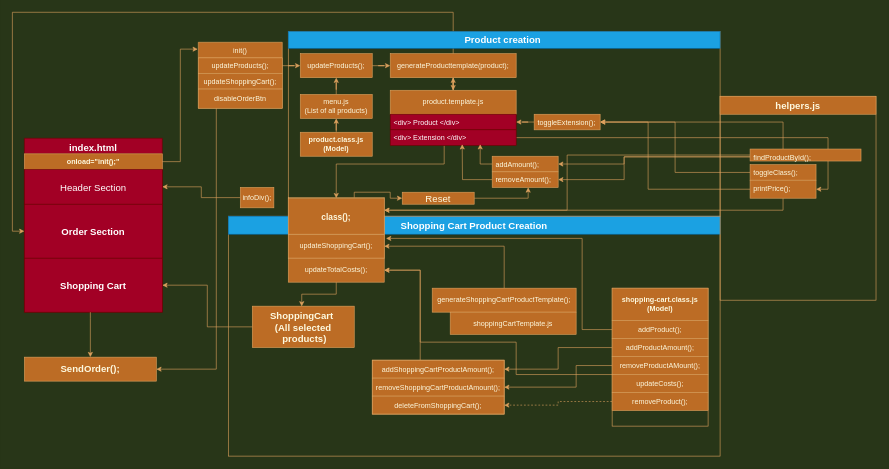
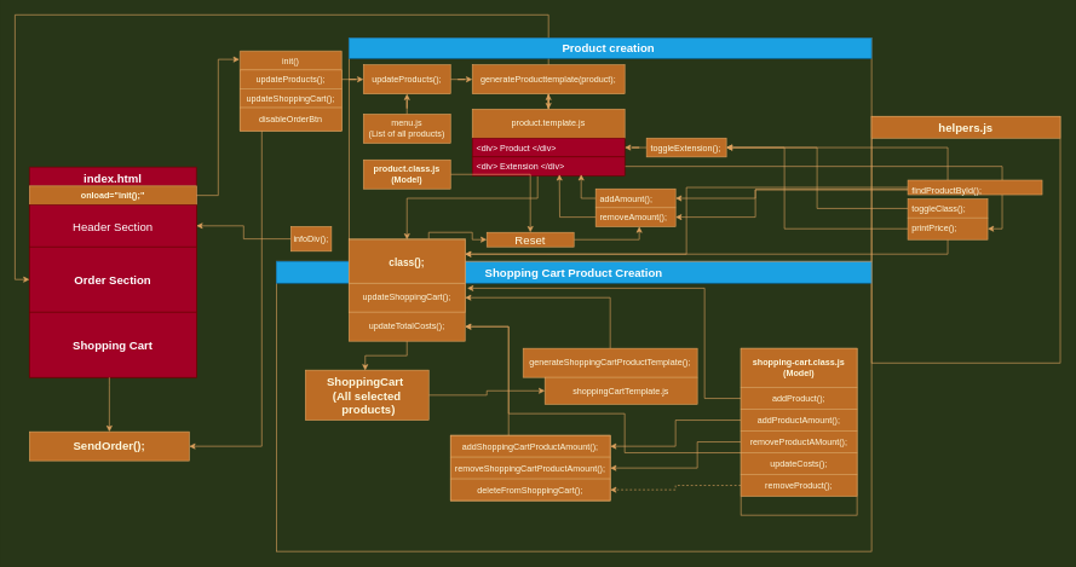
- <mxCell id="37" value="" style="edgeStyle=orthogonalEdgeStyle;rounded=0;orthogonalLoop=1;jettySize=auto;html=1;labelBackgroundColor=#283618;strokeColor=#DDA15E;fontColor=#FEFAE0;" parent="1" source="38" target="40" edge="1"><mxGeometry relative="1" as="geometry" /></mxCell>
+ <mxCell id="37" value="" style="edgeStyle=orthogonalEdgeStyle;rounded=0;orthogonalLoop=1;jettySize=auto;html=1;labelBackgroundColor=#283618;strokeColor=#DDA15E;fontColor=#FEFAE0;" parent="1" source="38" target="63" edge="1"><mxGeometry relative="1" as="geometry" /></mxCell>
- <mxCell id="55" style="edgeStyle=orthogonalEdgeStyle;rounded=0;orthogonalLoop=1;jettySize=auto;html=1;fontSize=16;labelBackgroundColor=#283618;strokeColor=#DDA15E;fontColor=#FEFAE0;" parent="1" source="56" target="53" edge="1"><mxGeometry relative="1" as="geometry" /></mxCell>
+ <mxCell id="55" style="edgeStyle=orthogonalEdgeStyle;rounded=0;orthogonalLoop=1;jettySize=auto;html=1;fontSize=16;labelBackgroundColor=#283618;strokeColor=#DDA15E;fontColor=#FEFAE0;" parent="1" source="56" target="80" edge="1"><mxGeometry relative="1" as="geometry" /></mxCell>
